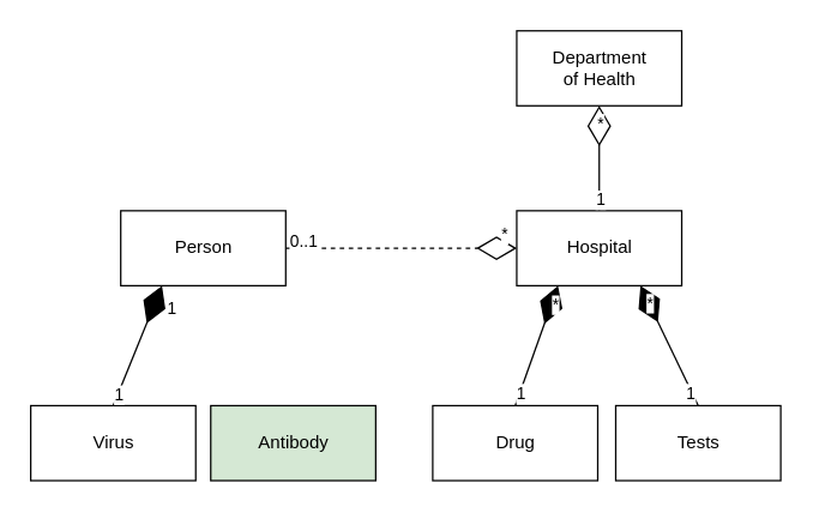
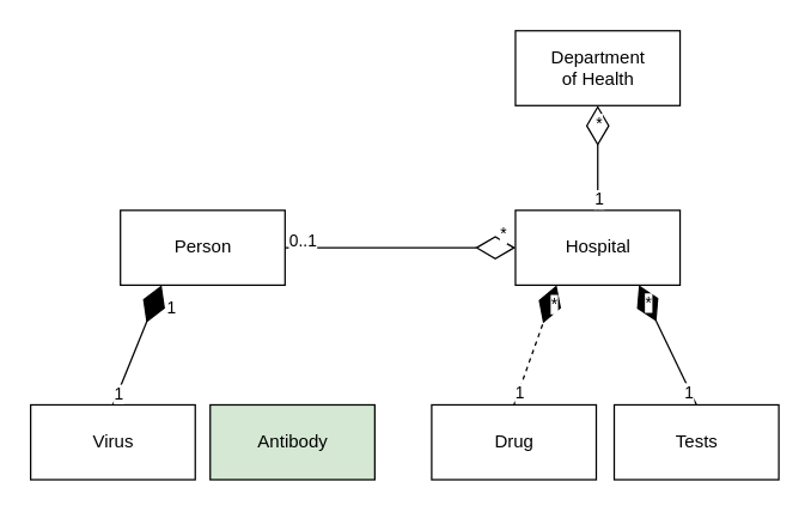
- <mxCell id="6" value="" style="endArrow=diamondThin;endFill=0;endSize=24;html=1;exitX=1;exitY=0.5;exitDx=0;exitDy=0;entryX=0;entryY=0.5;entryDx=0;entryDy=0;dashed=1;" edge="1" parent="1" source="2" target="5"><mxGeometry width="160" relative="1" as="geometry"><mxPoint x="230" y="165" as="sourcePoint" /><mxPoint x="340" y="165" as="targetPoint" /></mxGeometry></mxCell>
+ <mxCell id="6" value="" style="endArrow=diamondThin;endFill=0;endSize=24;html=1;exitX=1;exitY=0.5;exitDx=0;exitDy=0;entryX=0;entryY=0.5;entryDx=0;entryDy=0;" edge="1" parent="1" source="2" target="5"><mxGeometry width="160" relative="1" as="geometry"><mxPoint x="230" y="165" as="sourcePoint" /><mxPoint x="340" y="165" as="targetPoint" /></mxGeometry></mxCell>
- <mxCell id="17" value="" style="endArrow=diamondThin;endFill=1;endSize=24;html=1;exitX=0.5;exitY=0;exitDx=0;exitDy=0;entryX=0.25;entryY=1;entryDx=0;entryDy=0;" edge="1" parent="1" source="16" target="5"><mxGeometry width="160" relative="1" as="geometry"><mxPoint x="400" y="210" as="sourcePoint" /><mxPoint x="560" y="210" as="targetPoint" /></mxGeometry></mxCell>
+ <mxCell id="17" value="" style="endArrow=diamondThin;endFill=1;endSize=24;html=1;exitX=0.5;exitY=0;exitDx=0;exitDy=0;entryX=0.25;entryY=1;entryDx=0;entryDy=0;dashed=1;" edge="1" parent="1" source="16" target="5"><mxGeometry width="160" relative="1" as="geometry"><mxPoint x="400" y="210" as="sourcePoint" /><mxPoint x="560" y="210" as="targetPoint" /></mxGeometry></mxCell>
